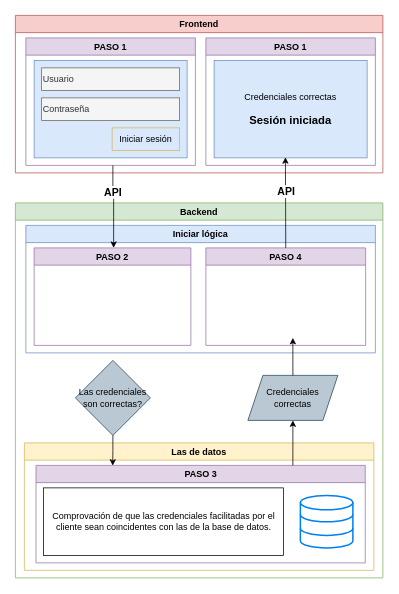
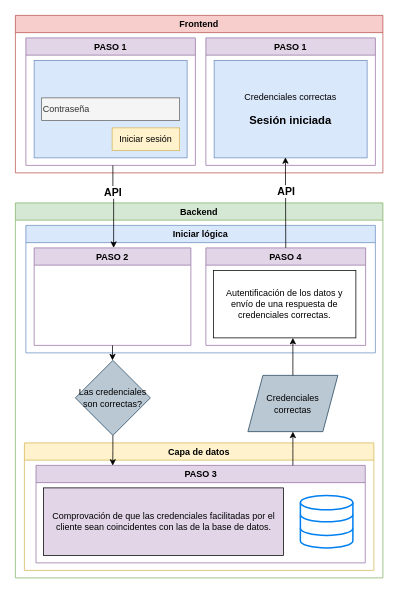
- <mxCell id="5" value="Usuario" style="rounded=0;whiteSpace=wrap;html=1;align=left;fillColor=#f5f5f5;fontColor=#333333;strokeColor=#666666;" vertex="1" parent="3"><mxGeometry x="21" y="40" width="184" height="30" as="geometry" /></mxCell>
- <mxCell id="7" value="Iniciar sesión" style="rounded=0;whiteSpace=wrap;html=1;align=center;fillColor=#dae8fc;strokeColor=#d6b656;" vertex="1" parent="3"><mxGeometry x="115" y="120" width="90" height="30" as="geometry" /></mxCell>
+ <mxCell id="7" value="Iniciar sesión" style="rounded=0;whiteSpace=wrap;html=1;align=center;fillColor=#fff2cc;strokeColor=#d6b656;" vertex="1" parent="3"><mxGeometry x="115" y="120" width="90" height="30" as="geometry" /></mxCell>
+ <mxCell id="14" value="Autentificación de los datos y envío de una respuesta de credenciales correctas." style="rounded=0;whiteSpace=wrap;html=1;" vertex="1" parent="13"><mxGeometry x="10" y="30" width="190" height="90" as="geometry" /></mxCell>
+ <mxCell id="21" style="edgeStyle=orthogonalEdgeStyle;rounded=0;orthogonalLoop=1;jettySize=auto;html=1;entryX=0.5;entryY=0;entryDx=0;entryDy=0;" edge="1" parent="10" source="12" target="15"><mxGeometry relative="1" as="geometry" /></mxCell>
- <mxCell id="20" value="Credenciales&lt;div&gt;correctas&lt;/div&gt;" style="shape=parallelogram;perimeter=parallelogramPerimeter;whiteSpace=wrap;html=1;fixedSize=1;fillColor=#bac8d3;strokeColor=#23445d;" vertex="1" parent="10"><mxGeometry x="310" y="230" width="120" height="60" as="geometry" /></mxCell>
+ <mxCell id="20" value="Credenciales&lt;div&gt;correctas&lt;/div&gt;" style="shape=parallelogram;perimeter=parallelogramPerimeter;whiteSpace=wrap;html=1;fixedSize=1;fillColor=#bac8d3;strokeColor=#23445d;" vertex="1" parent="10"><mxGeometry x="310" y="230" width="120" height="75" as="geometry" /></mxCell>
- <mxCell id="16" value="Las de datos" style="swimlane;whiteSpace=wrap;html=1;fillColor=#fff2cc;strokeColor=#d6b656;" vertex="1" parent="10"><mxGeometry x="12" y="320" width="466" height="170" as="geometry" /></mxCell>
+ <mxCell id="16" value="Capa de datos" style="swimlane;whiteSpace=wrap;html=1;fillColor=#fff2cc;strokeColor=#d6b656;" vertex="1" parent="10"><mxGeometry x="12" y="320" width="466" height="170" as="geometry" /></mxCell>
- <mxCell id="18" value="Comprovación de que las credenciales facilitadas por el cliente sean coincidentes con las de la base de datos." style="rounded=0;whiteSpace=wrap;html=1;" vertex="1" parent="17"><mxGeometry x="10" y="30" width="320" height="90" as="geometry" /></mxCell>
+ <mxCell id="18" value="Comprovación de que las credenciales facilitadas por el cliente sean coincidentes con las de la base de datos." style="rounded=0;whiteSpace=wrap;html=1;fillColor=#e1d5e7;" vertex="1" parent="17"><mxGeometry x="10" y="30" width="320" height="90" as="geometry" /></mxCell>
